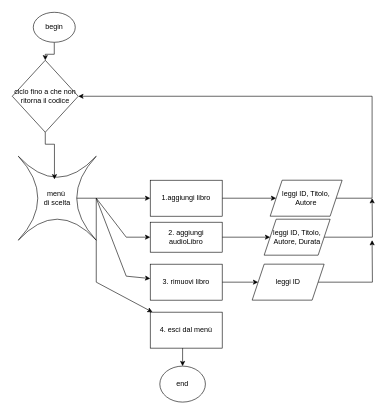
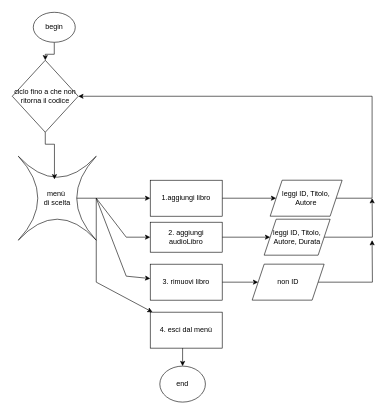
- <mxCell id="23" value="leggi ID" style="shape=parallelogram;perimeter=parallelogramPerimeter;whiteSpace=wrap;html=1;fixedSize=1;" vertex="1" parent="1"><mxGeometry x="420" y="440" width="120" height="60" as="geometry" /></mxCell>
+ <mxCell id="23" value="non ID" style="shape=parallelogram;perimeter=parallelogramPerimeter;whiteSpace=wrap;html=1;fixedSize=1;" vertex="1" parent="1"><mxGeometry x="420" y="440" width="120" height="60" as="geometry" /></mxCell>
